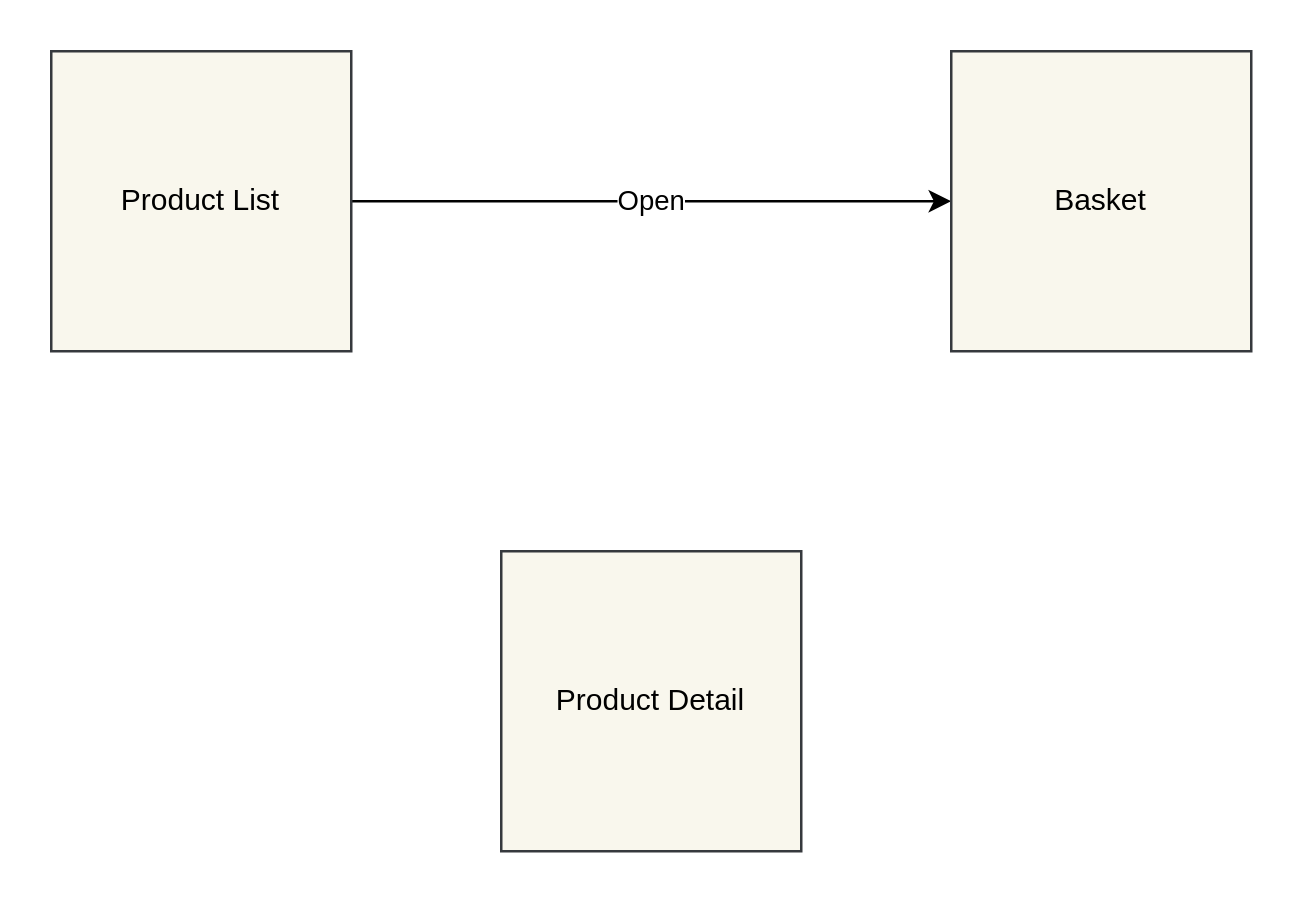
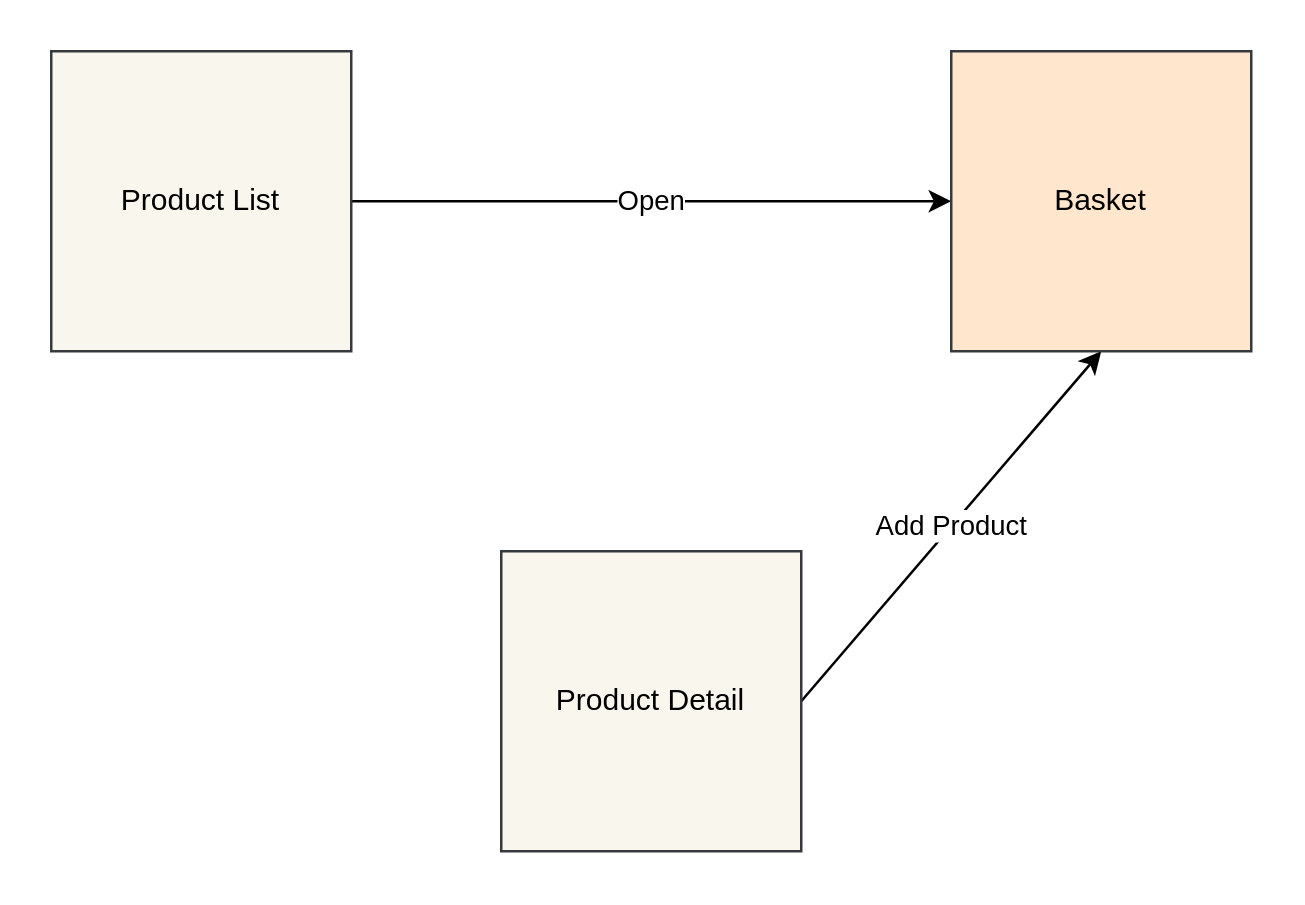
- <mxCell id="6" value="Basket" style="whiteSpace=wrap;html=1;aspect=fixed;fillColor=#f9f7ed;strokeColor=#36393d;fontColor=#000000;" parent="1" vertex="1"><mxGeometry x="380" y="20" width="120" height="120" as="geometry" /></mxCell>
+ <mxCell id="6" value="Basket" style="whiteSpace=wrap;html=1;aspect=fixed;fillColor=#ffe6cc;strokeColor=#36393d;fontColor=#000000;" parent="1" vertex="1"><mxGeometry x="380" y="20" width="120" height="120" as="geometry" /></mxCell>
+ <mxCell id="4" value="Add Product" style="edgeStyle=none;html=1;entryX=0.5;entryY=1;entryDx=0;entryDy=0;exitX=1;exitY=0.5;exitDx=0;exitDy=0;" parent="1" source="5" target="6" edge="1"><mxGeometry relative="1" as="geometry"><Array as="points" /></mxGeometry></mxCell>
